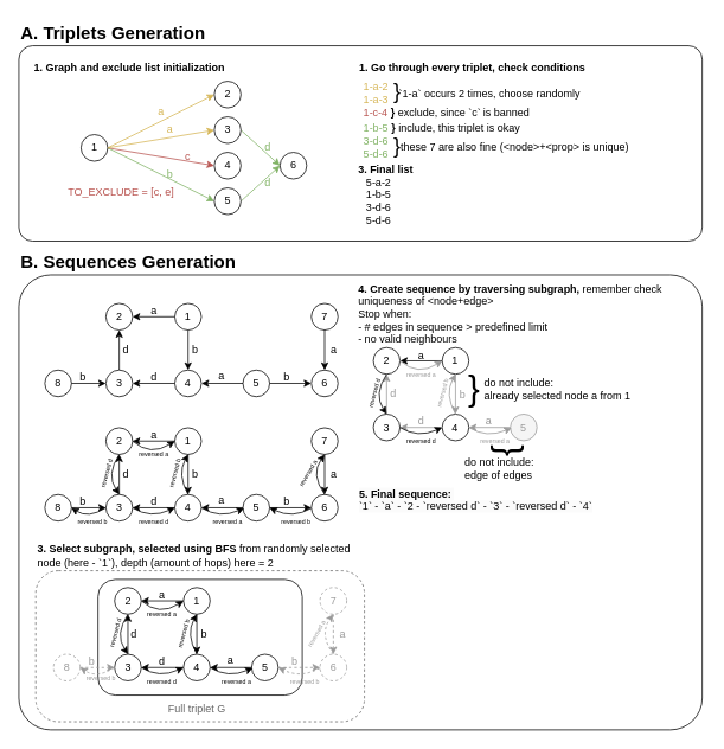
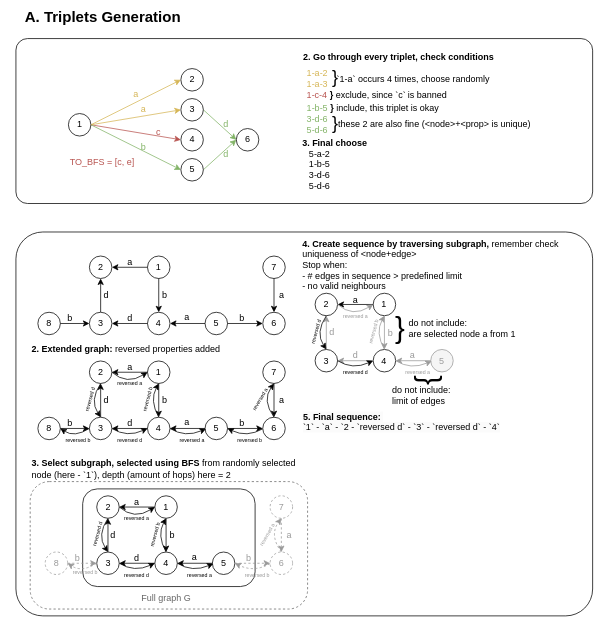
- <mxCell id="146" value="&lt;font style=&quot;font-size: 20px;&quot;&gt;&lt;b style=&quot;&quot;&gt;&lt;font style=&quot;&quot;&gt;A.&amp;nbsp;&lt;/font&gt;&lt;/b&gt;&lt;b style=&quot;&quot;&gt;Triplets Generation&lt;/b&gt;&lt;/font&gt;" style="text;html=1;align=left;verticalAlign=middle;whiteSpace=wrap;rounded=0;" vertex="1" parent="1"><mxGeometry x="20.75" y="20.95" width="760" height="30" as="geometry" /></mxCell>
+ <mxCell id="146" value="&lt;font style=&quot;font-size: 20px;&quot;&gt;&lt;b style=&quot;&quot;&gt;&lt;font style=&quot;&quot;&gt;A.&amp;nbsp;&lt;/font&gt;&lt;/b&gt;&lt;b style=&quot;&quot;&gt;Triplets Generation&lt;/b&gt;&lt;/font&gt;" style="text;html=1;align=left;verticalAlign=middle;whiteSpace=wrap;rounded=0;" vertex="1" parent="1"><mxGeometry x="30.75" y="5.95" width="760" height="30" as="geometry" /></mxCell>
- <mxCell id="166" value="&lt;b&gt;1. Graph and exclude list initialization&lt;/b&gt;" style="text;html=1;align=left;verticalAlign=middle;whiteSpace=wrap;rounded=0;" vertex="1" parent="1"><mxGeometry x="35.75" y="60.95" width="230" height="30" as="geometry" /></mxCell>
- <mxCell id="174" value="&lt;b&gt;1. Go through every triplet, check conditions&lt;/b&gt;" style="text;html=1;align=left;verticalAlign=middle;whiteSpace=wrap;rounded=0;container=0;" vertex="1" parent="1"><mxGeometry x="402.03" y="60.95" width="270" height="30" as="geometry" /></mxCell>
+ <mxCell id="174" value="&lt;b&gt;2. Go through every triplet, check conditions&lt;/b&gt;" style="text;html=1;align=left;verticalAlign=middle;whiteSpace=wrap;rounded=0;container=0;" vertex="1" parent="1"><mxGeometry x="402.03" y="60.95" width="270" height="30" as="geometry" /></mxCell>
- <mxCell id="169" value="&lt;div&gt;&lt;font style=&quot;color: rgb(0, 0, 0);&quot;&gt;&lt;span style=&quot;background-color: transparent;&quot;&gt;`1-a` occurs 2 times, choose randomly&lt;/span&gt;&lt;/font&gt;&lt;br&gt;&lt;/div&gt;" style="text;html=1;align=left;verticalAlign=middle;whiteSpace=wrap;rounded=0;container=0;" vertex="1" parent="1"><mxGeometry x="447.03" y="89.95" width="260" height="30" as="geometry" /></mxCell>
+ <mxCell id="169" value="&lt;div&gt;&lt;font style=&quot;color: rgb(0, 0, 0);&quot;&gt;&lt;span style=&quot;background-color: transparent;&quot;&gt;`1-a` occurs 4 times, choose randomly&lt;/span&gt;&lt;/font&gt;&lt;br&gt;&lt;/div&gt;" style="text;html=1;align=left;verticalAlign=middle;whiteSpace=wrap;rounded=0;container=0;" vertex="1" parent="1"><mxGeometry x="447.03" y="89.95" width="260" height="30" as="geometry" /></mxCell>
- <mxCell id="171" value="&lt;div&gt;these 7 are also fine (&amp;lt;node&amp;gt;+&amp;lt;prop&amp;gt; is unique)&lt;br&gt;&lt;/div&gt;" style="text;html=1;align=left;verticalAlign=middle;whiteSpace=wrap;rounded=0;container=0;" vertex="1" parent="1"><mxGeometry x="449.03" y="150.95" width="260" height="30" as="geometry" /></mxCell>
+ <mxCell id="171" value="&lt;div&gt;these 2 are also fine (&amp;lt;node&amp;gt;+&amp;lt;prop&amp;gt; is unique)&lt;br&gt;&lt;/div&gt;" style="text;html=1;align=left;verticalAlign=middle;whiteSpace=wrap;rounded=0;container=0;" vertex="1" parent="1"><mxGeometry x="449.03" y="150.95" width="260" height="30" as="geometry" /></mxCell>
- <mxCell id="173" value="&lt;b&gt;3. Final list&lt;/b&gt;" style="text;html=1;align=left;verticalAlign=middle;whiteSpace=wrap;rounded=0;container=0;" vertex="1" parent="1"><mxGeometry x="401.28" y="175.95" width="270" height="30" as="geometry" /></mxCell>
+ <mxCell id="173" value="&lt;b&gt;3. Final choose&lt;/b&gt;" style="text;html=1;align=left;verticalAlign=middle;whiteSpace=wrap;rounded=0;container=0;" vertex="1" parent="1"><mxGeometry x="401.28" y="175.95" width="270" height="30" as="geometry" /></mxCell>
- <mxCell id="147" value="&lt;font style=&quot;color: rgb(184, 84, 80);&quot;&gt;TO_EXCLUDE = [c, e]&lt;/font&gt;" style="text;html=1;align=center;verticalAlign=middle;whiteSpace=wrap;rounded=0;" vertex="1" parent="1"><mxGeometry x="30.75" y="200.95" width="210" height="30" as="geometry" /></mxCell>
+ <mxCell id="147" value="&lt;font style=&quot;color: rgb(184, 84, 80);&quot;&gt;TO_BFS = [c, e]&lt;/font&gt;" style="text;html=1;align=center;verticalAlign=middle;whiteSpace=wrap;rounded=0;" vertex="1" parent="1"><mxGeometry x="30.75" y="200.95" width="210" height="30" as="geometry" /></mxCell>
- <mxCell id="3" value="&lt;b&gt;&lt;font style=&quot;font-size: 20px;&quot;&gt;B. Sequences Generation&lt;/font&gt;&lt;/b&gt;" style="text;html=1;align=left;verticalAlign=middle;whiteSpace=wrap;rounded=0;" vertex="1" parent="1"><mxGeometry x="20.75" y="278.95" width="760" height="30" as="geometry" /></mxCell>
- <mxCell id="139" value="do not include:&lt;div&gt;already selected node a from 1&lt;/div&gt;" style="text;html=1;align=left;verticalAlign=middle;whiteSpace=wrap;rounded=0;" vertex="1" parent="1"><mxGeometry x="542.78" y="423.13" width="250" height="30" as="geometry" /></mxCell>
+ <mxCell id="139" value="do not include:&lt;div&gt;are selected node a from 1&lt;/div&gt;" style="text;html=1;align=left;verticalAlign=middle;whiteSpace=wrap;rounded=0;" vertex="1" parent="1"><mxGeometry x="542.78" y="423.13" width="250" height="30" as="geometry" /></mxCell>
+ <mxCell id="31" value="&lt;b&gt;2. Extended graph: &lt;/b&gt;reversed properties added" style="text;html=1;align=left;verticalAlign=middle;whiteSpace=wrap;rounded=0;" vertex="1" parent="1"><mxGeometry x="39.78" y="451" width="320.75" height="30" as="geometry" /></mxCell>
- <mxCell id="142" value="do not include:&lt;div&gt;edge of edges&lt;/div&gt;" style="text;html=1;align=left;verticalAlign=middle;whiteSpace=wrap;rounded=0;" vertex="1" parent="1"><mxGeometry x="520.78" y="511.88" width="250" height="30" as="geometry" /></mxCell>
+ <mxCell id="142" value="do not include:&lt;div&gt;limit of edges&lt;/div&gt;" style="text;html=1;align=left;verticalAlign=middle;whiteSpace=wrap;rounded=0;" vertex="1" parent="1"><mxGeometry x="520.78" y="511.88" width="250" height="30" as="geometry" /></mxCell>
- <mxCell id="6" value="&lt;font style=&quot;color: rgb(102, 102, 102);&quot;&gt;Full triplet G&lt;/font&gt;" style="text;html=1;align=center;verticalAlign=middle;whiteSpace=wrap;rounded=0;" vertex="1" parent="1"><mxGeometry x="159.03" y="781.88" width="125" height="30" as="geometry" /></mxCell>
+ <mxCell id="6" value="&lt;font style=&quot;color: rgb(102, 102, 102);&quot;&gt;Full graph G&lt;/font&gt;" style="text;html=1;align=center;verticalAlign=middle;whiteSpace=wrap;rounded=0;" vertex="1" parent="1"><mxGeometry x="159.03" y="781.88" width="125" height="30" as="geometry" /></mxCell>
